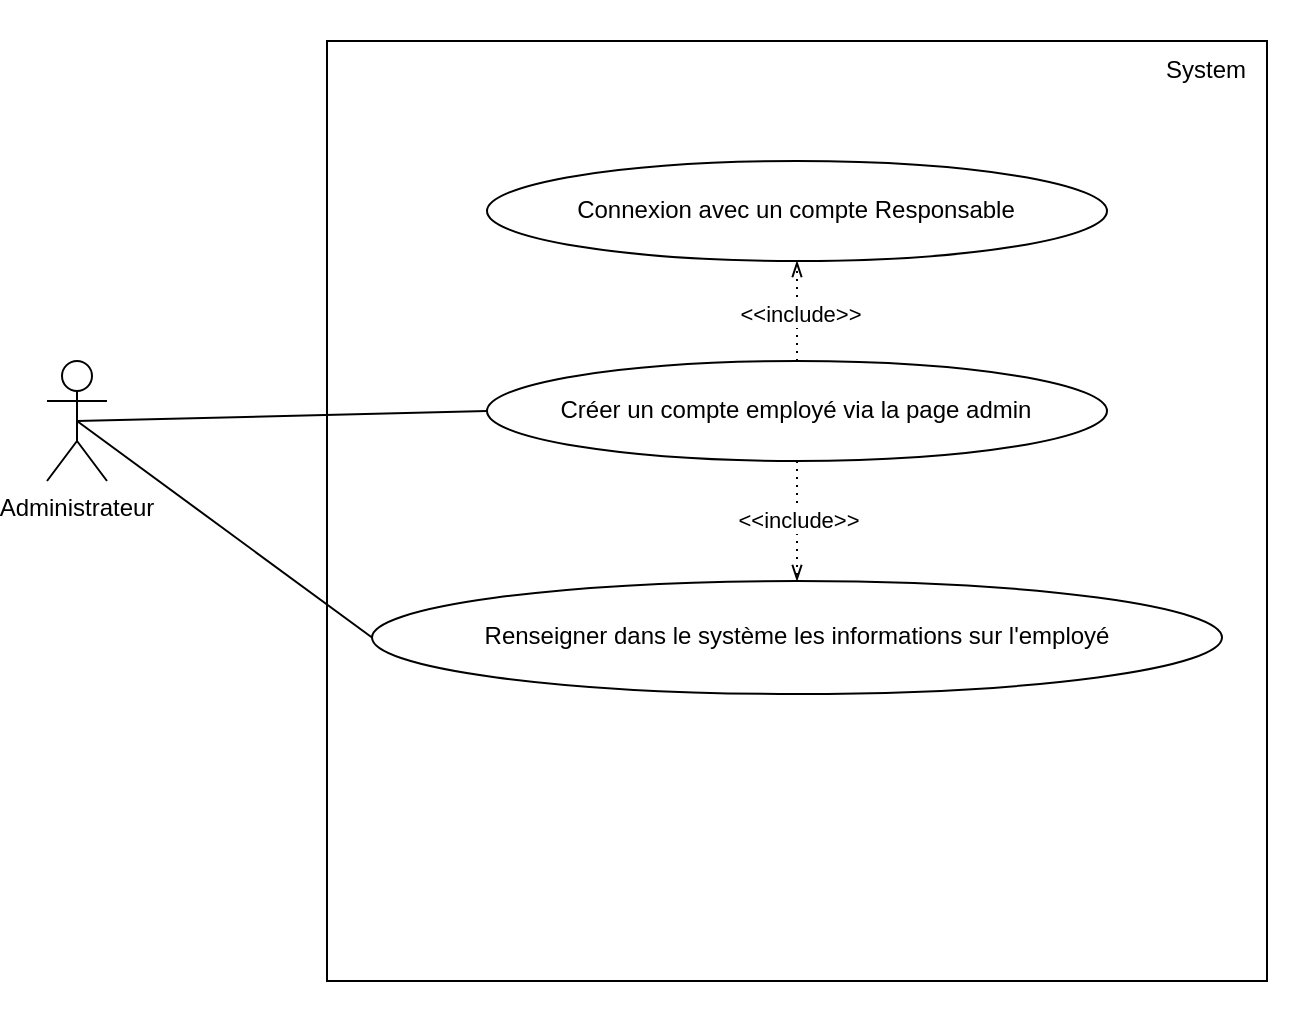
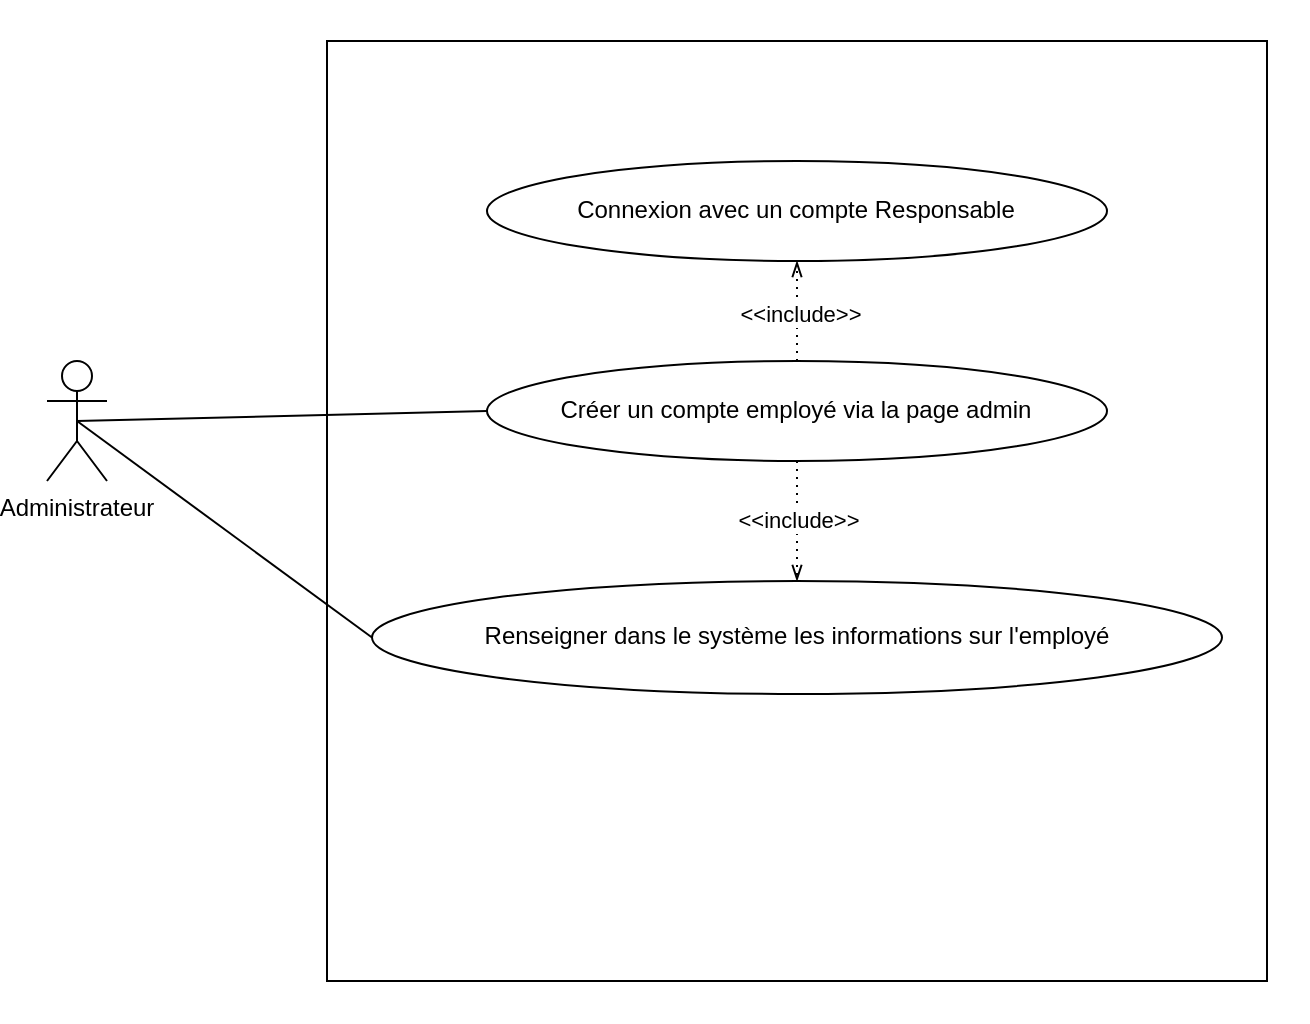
- <mxCell id="3" value="System" style="text;html=1;strokeColor=none;fillColor=none;align=center;verticalAlign=middle;whiteSpace=wrap;rounded=0;" parent="1" vertex="1"><mxGeometry x="570" y="20" width="60" height="30" as="geometry" /></mxCell>
